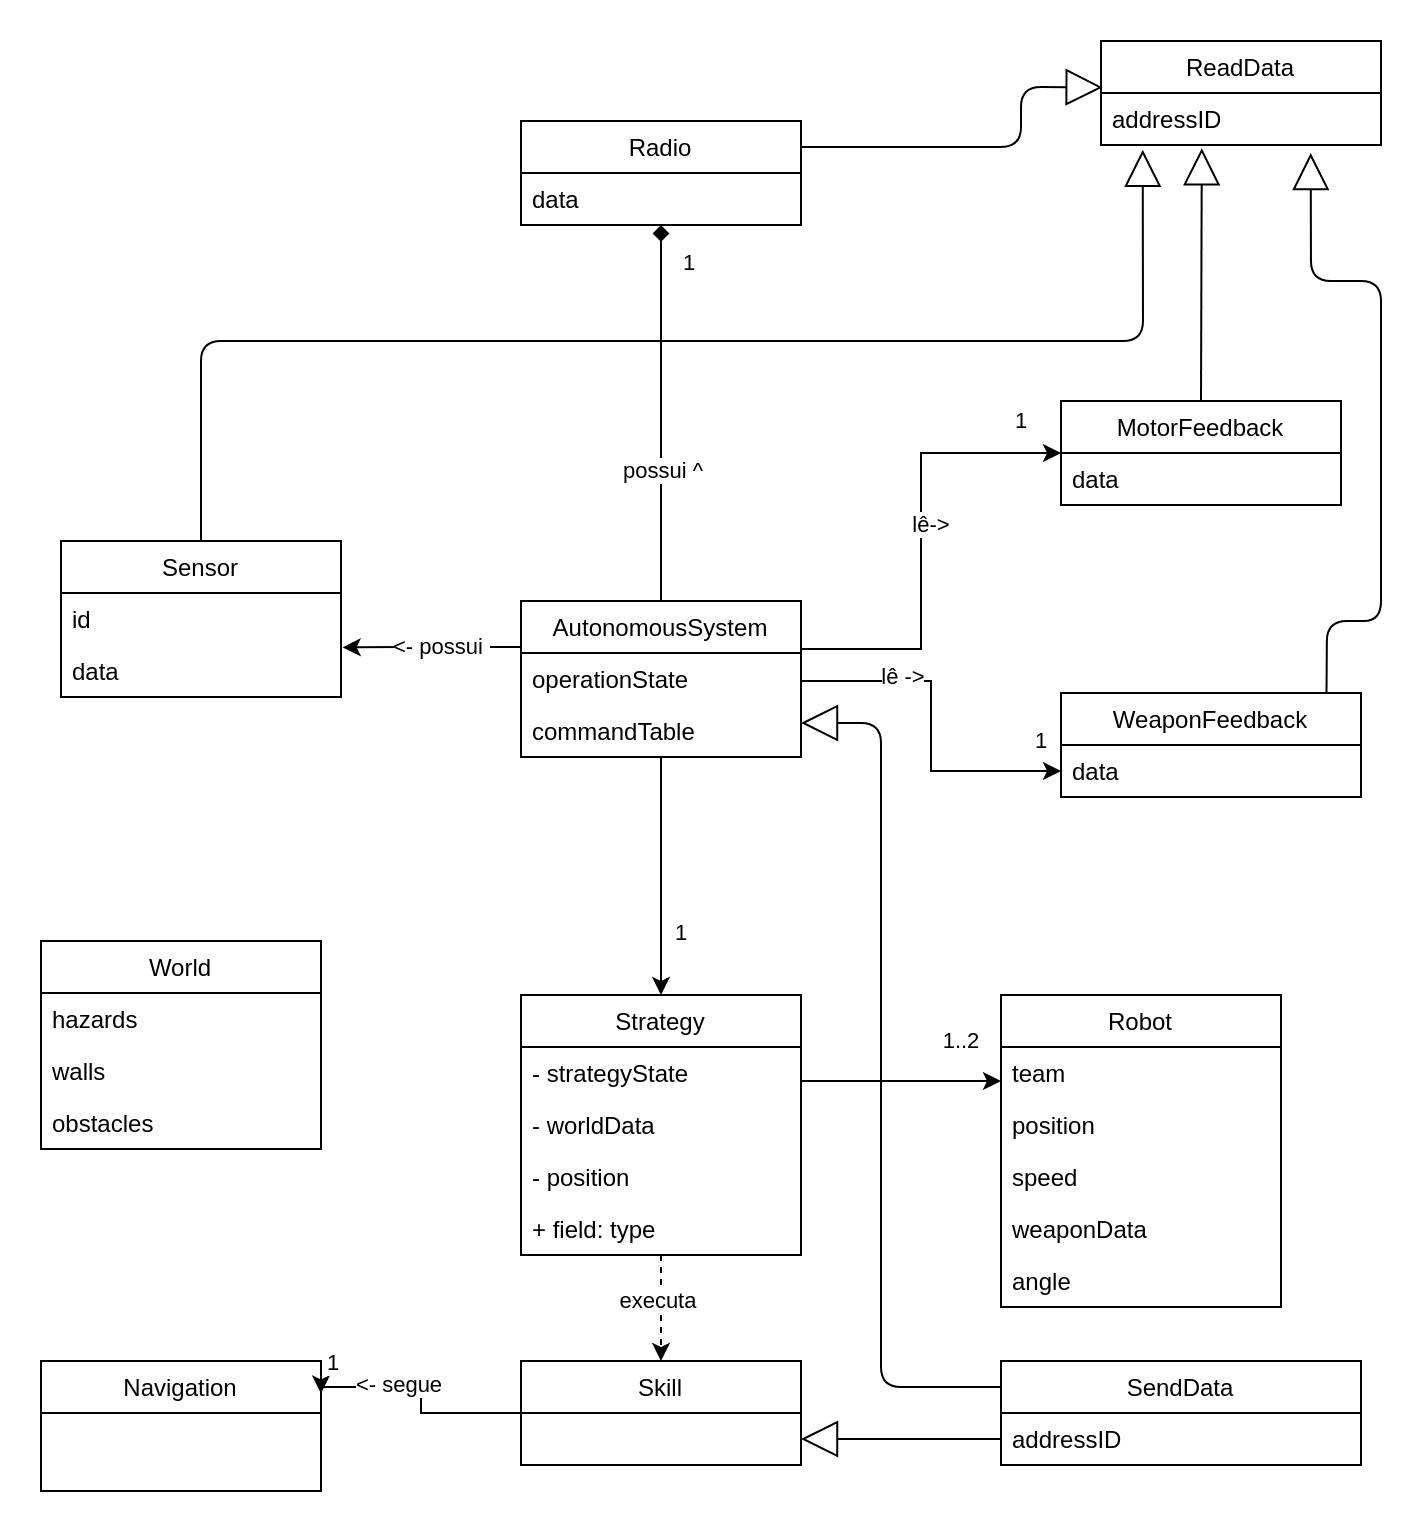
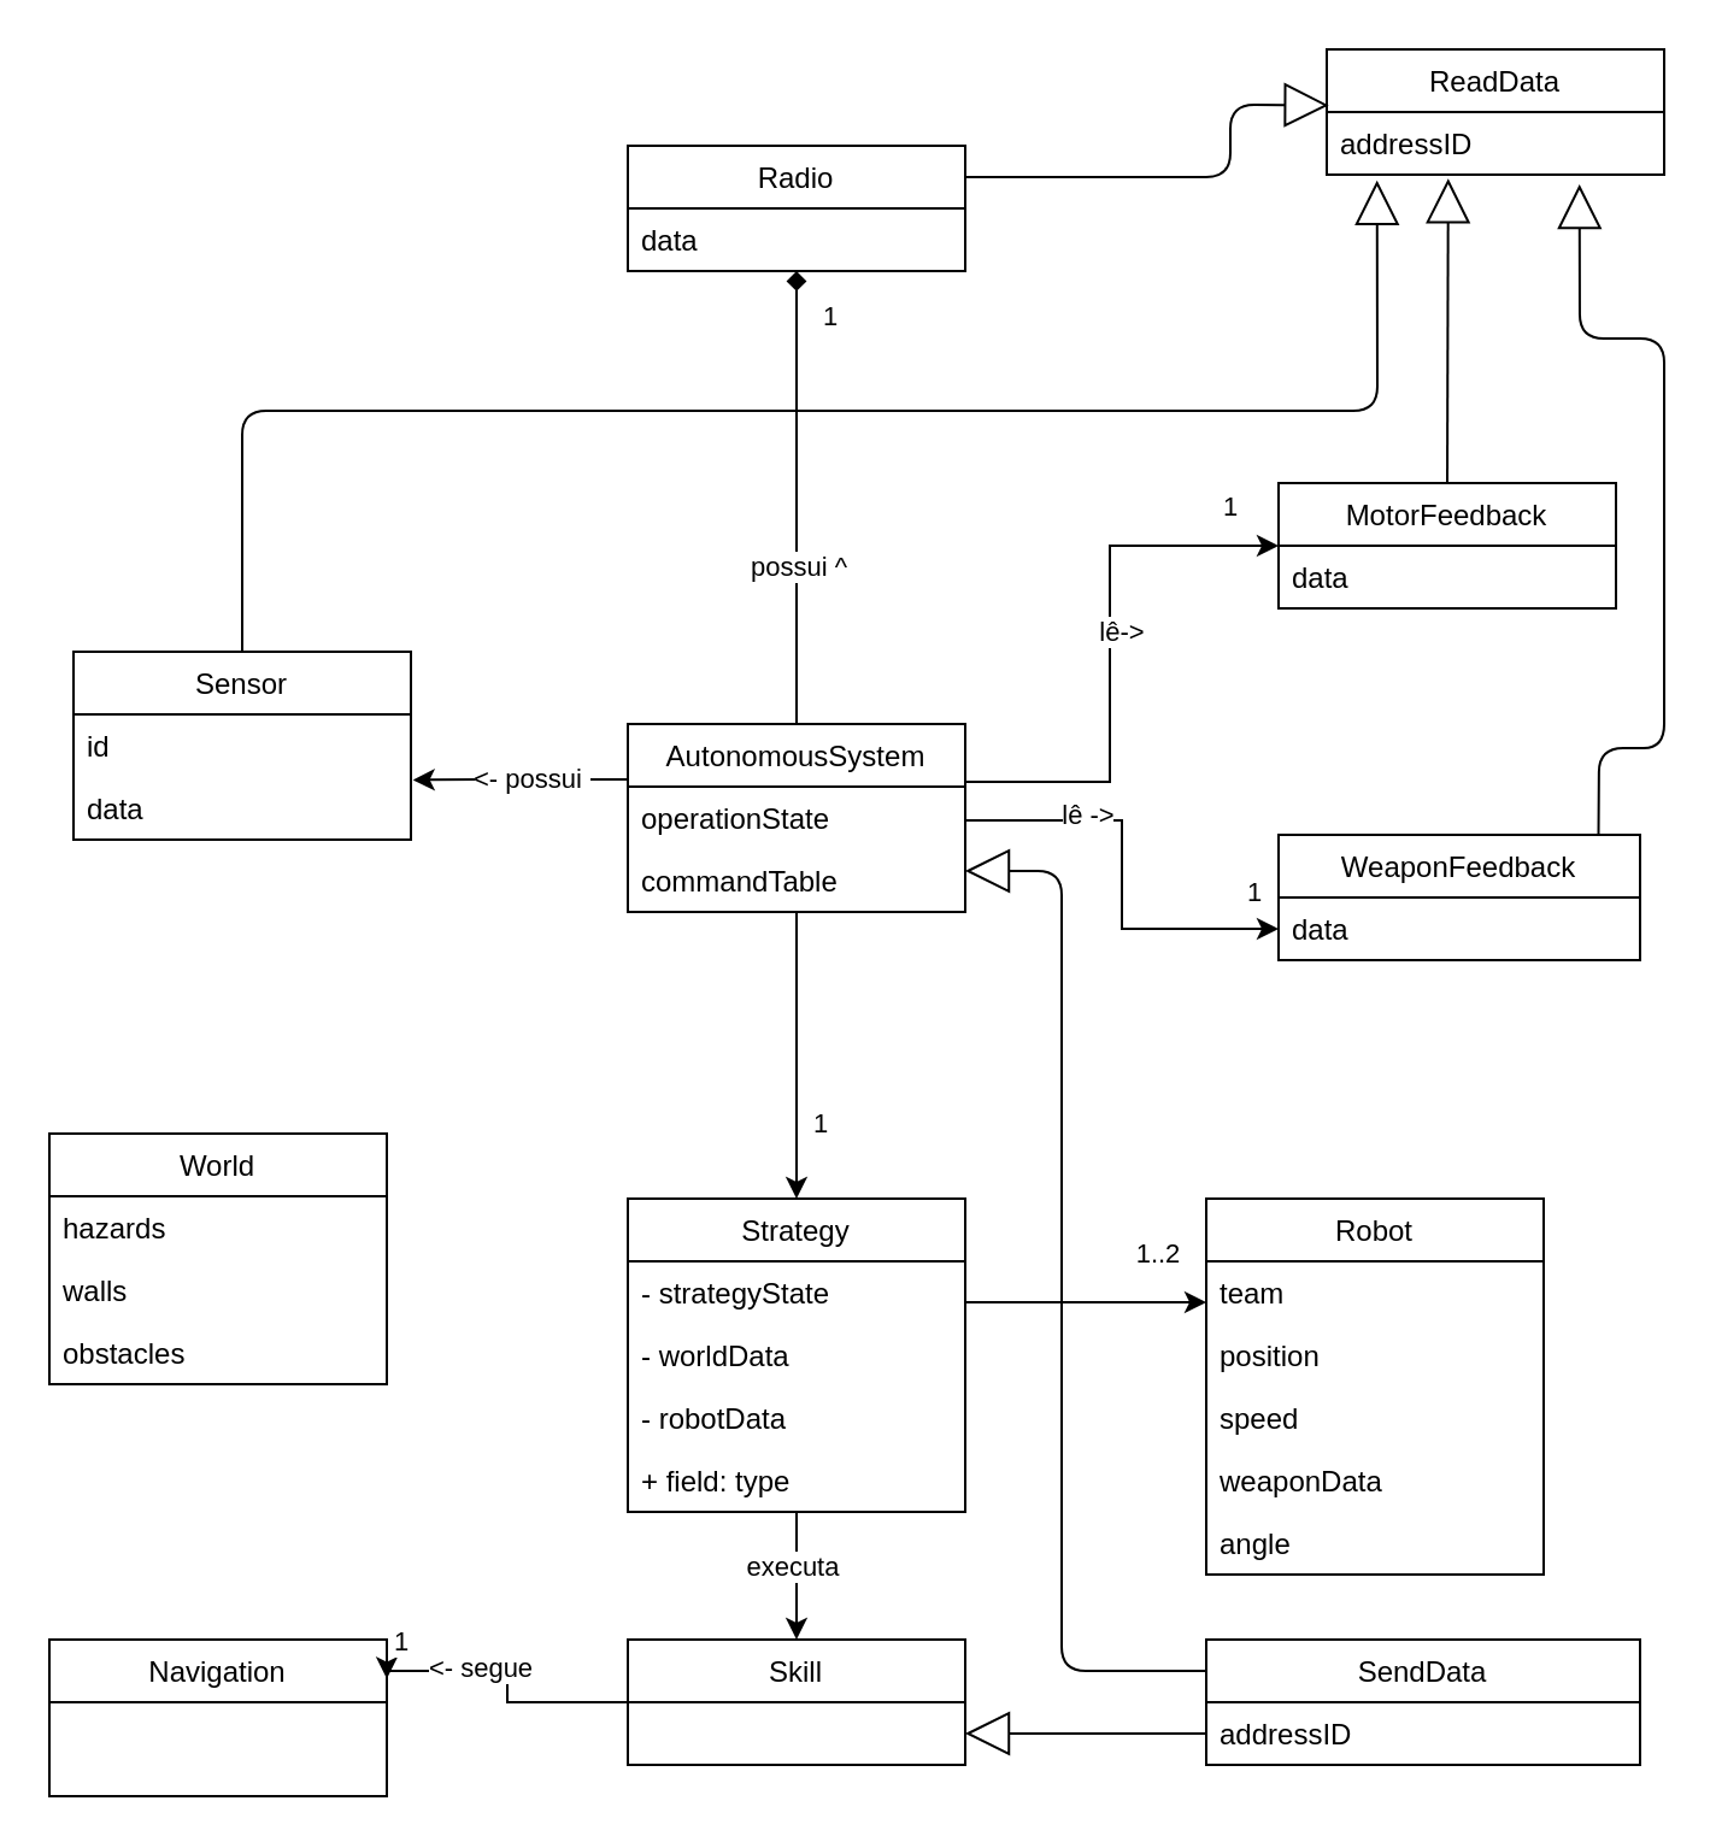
- <mxCell id="22" value="- position" style="text;strokeColor=none;fillColor=none;align=left;verticalAlign=top;spacingLeft=4;spacingRight=4;overflow=hidden;rotatable=0;points=[[0,0.5],[1,0.5]];portConstraint=eastwest;" vertex="1" parent="19"><mxGeometry y="78" width="140" height="26" as="geometry" /></mxCell>
+ <mxCell id="22" value="- robotData" style="text;strokeColor=none;fillColor=none;align=left;verticalAlign=top;spacingLeft=4;spacingRight=4;overflow=hidden;rotatable=0;points=[[0,0.5],[1,0.5]];portConstraint=eastwest;" vertex="1" parent="19"><mxGeometry y="78" width="140" height="26" as="geometry" /></mxCell>
- <mxCell id="10" value="executa&amp;nbsp;" style="edgeStyle=orthogonalEdgeStyle;rounded=0;orthogonalLoop=1;jettySize=auto;html=1;entryX=0.5;entryY=0;entryDx=0;entryDy=0;dashed=1;" edge="1" parent="1" source="19" target="26"><mxGeometry x="-0.132" relative="1" as="geometry"><Array as="points"><mxPoint x="330" y="650" /><mxPoint x="330" y="650" /></Array><mxPoint as="offset" /></mxGeometry></mxCell>
+ <mxCell id="10" value="executa&amp;nbsp;" style="edgeStyle=orthogonalEdgeStyle;rounded=0;orthogonalLoop=1;jettySize=auto;html=1;entryX=0.5;entryY=0;entryDx=0;entryDy=0;" edge="1" parent="1" source="19" target="26"><mxGeometry x="-0.132" relative="1" as="geometry"><Array as="points"><mxPoint x="330" y="650" /><mxPoint x="330" y="650" /></Array><mxPoint as="offset" /></mxGeometry></mxCell>
